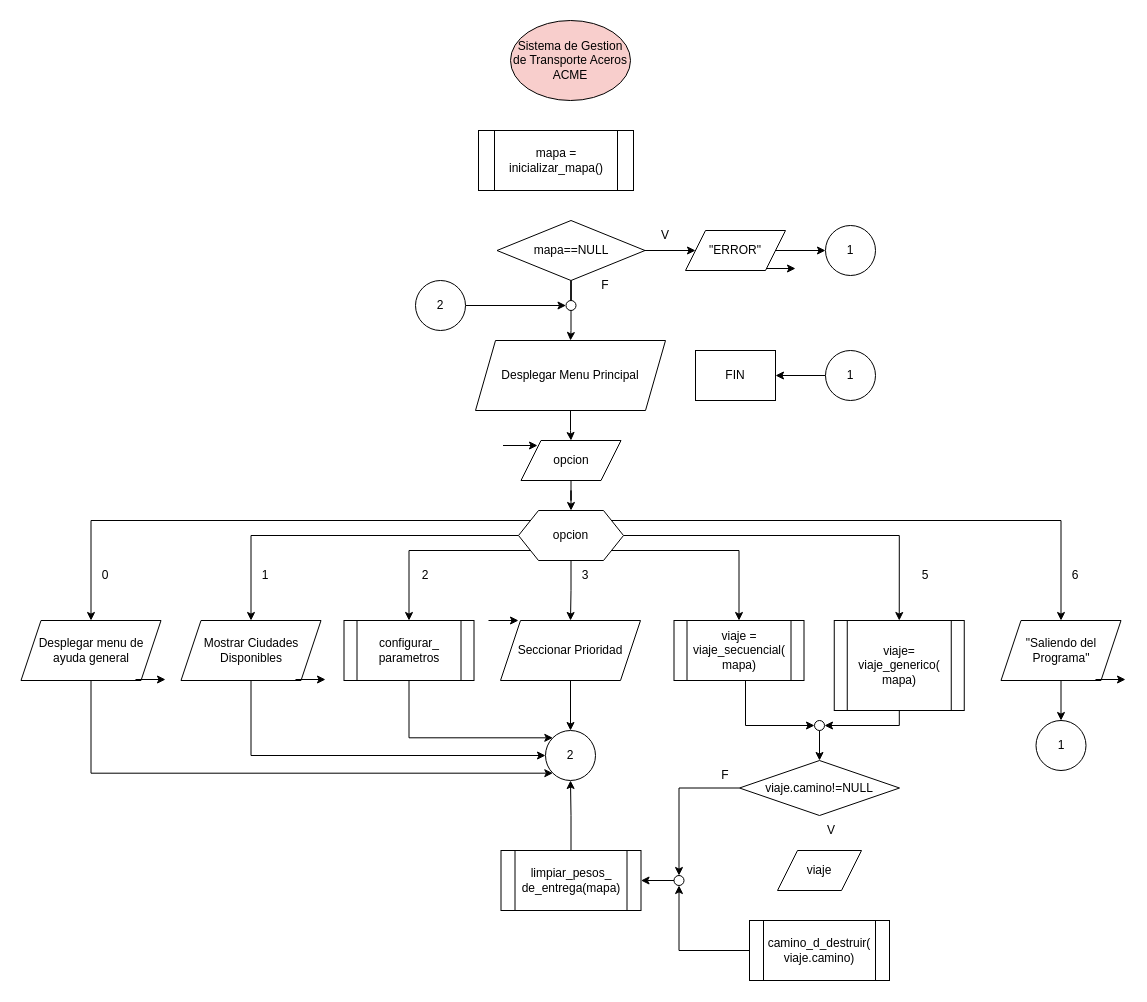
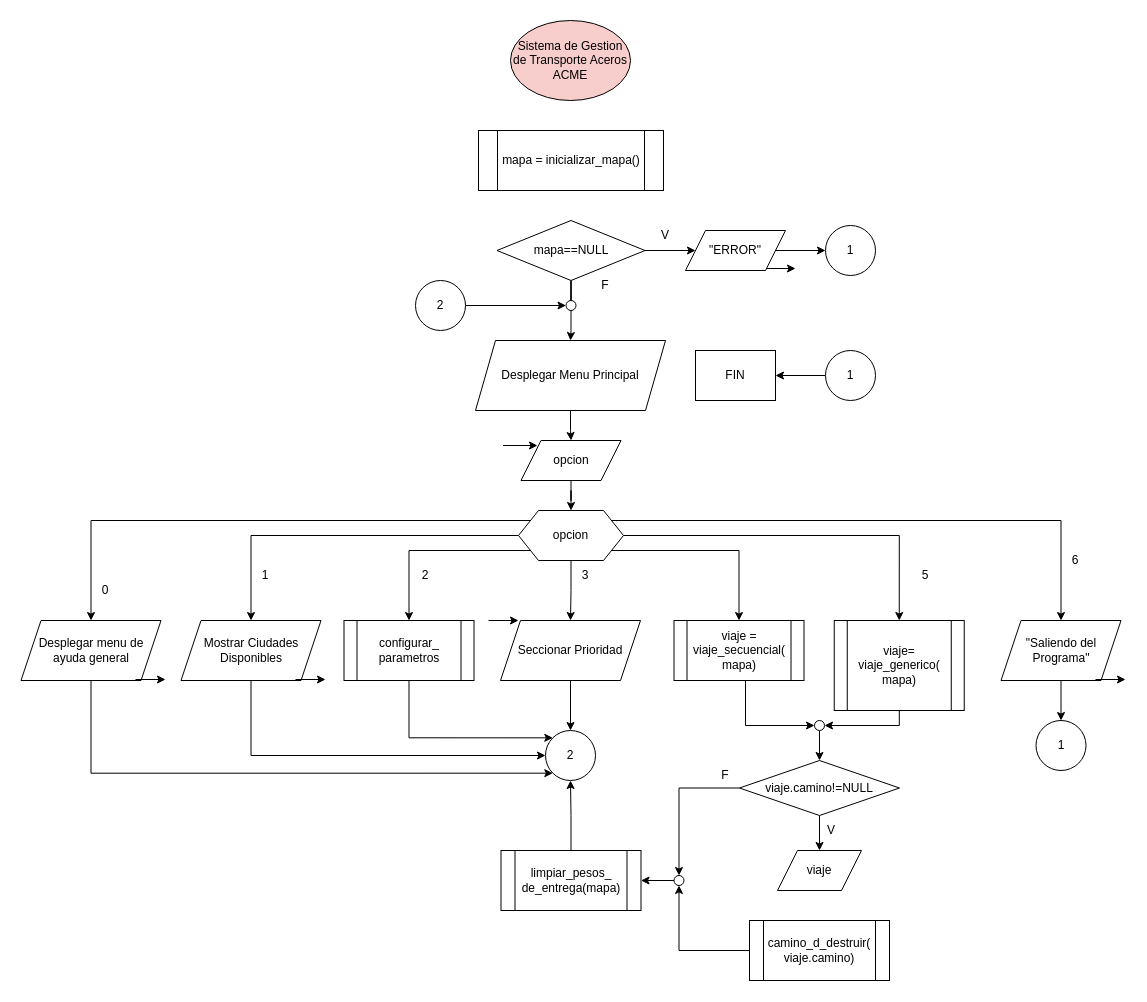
- <mxCell id="3" value="mapa = inicializar_mapa()" style="shape=process;whiteSpace=wrap;html=1;backgroundOutline=1;" vertex="1" parent="1"><mxGeometry x="478" y="130" width="155" height="60" as="geometry" /></mxCell>
+ <mxCell id="3" value="mapa = inicializar_mapa()" style="shape=process;whiteSpace=wrap;html=1;backgroundOutline=1;" vertex="1" parent="1"><mxGeometry x="478" y="130" width="185" height="60" as="geometry" /></mxCell>
- <mxCell id="45" value="0" style="text;html=1;align=center;verticalAlign=middle;whiteSpace=wrap;rounded=0;" vertex="1" parent="1"><mxGeometry x="75" y="560" width="60" height="30" as="geometry" /></mxCell>
+ <mxCell id="45" value="0" style="text;html=1;align=center;verticalAlign=middle;whiteSpace=wrap;rounded=0;" vertex="1" parent="1"><mxGeometry x="75" y="575" width="60" height="30" as="geometry" /></mxCell>
- <mxCell id="50" value="6" style="text;html=1;align=center;verticalAlign=middle;whiteSpace=wrap;rounded=0;" vertex="1" parent="1"><mxGeometry x="1045" y="560" width="60" height="30" as="geometry" /></mxCell>
+ <mxCell id="50" value="6" style="text;html=1;align=center;verticalAlign=middle;whiteSpace=wrap;rounded=0;" vertex="1" parent="1"><mxGeometry x="1045" y="545" width="60" height="30" as="geometry" /></mxCell>
+ <mxCell id="59" style="edgeStyle=orthogonalEdgeStyle;rounded=0;orthogonalLoop=1;jettySize=auto;html=1;entryX=0.5;entryY=0;entryDx=0;entryDy=0;" edge="1" parent="1" source="61" target="64"><mxGeometry relative="1" as="geometry"><mxPoint x="819" y="850" as="targetPoint" /></mxGeometry></mxCell>
